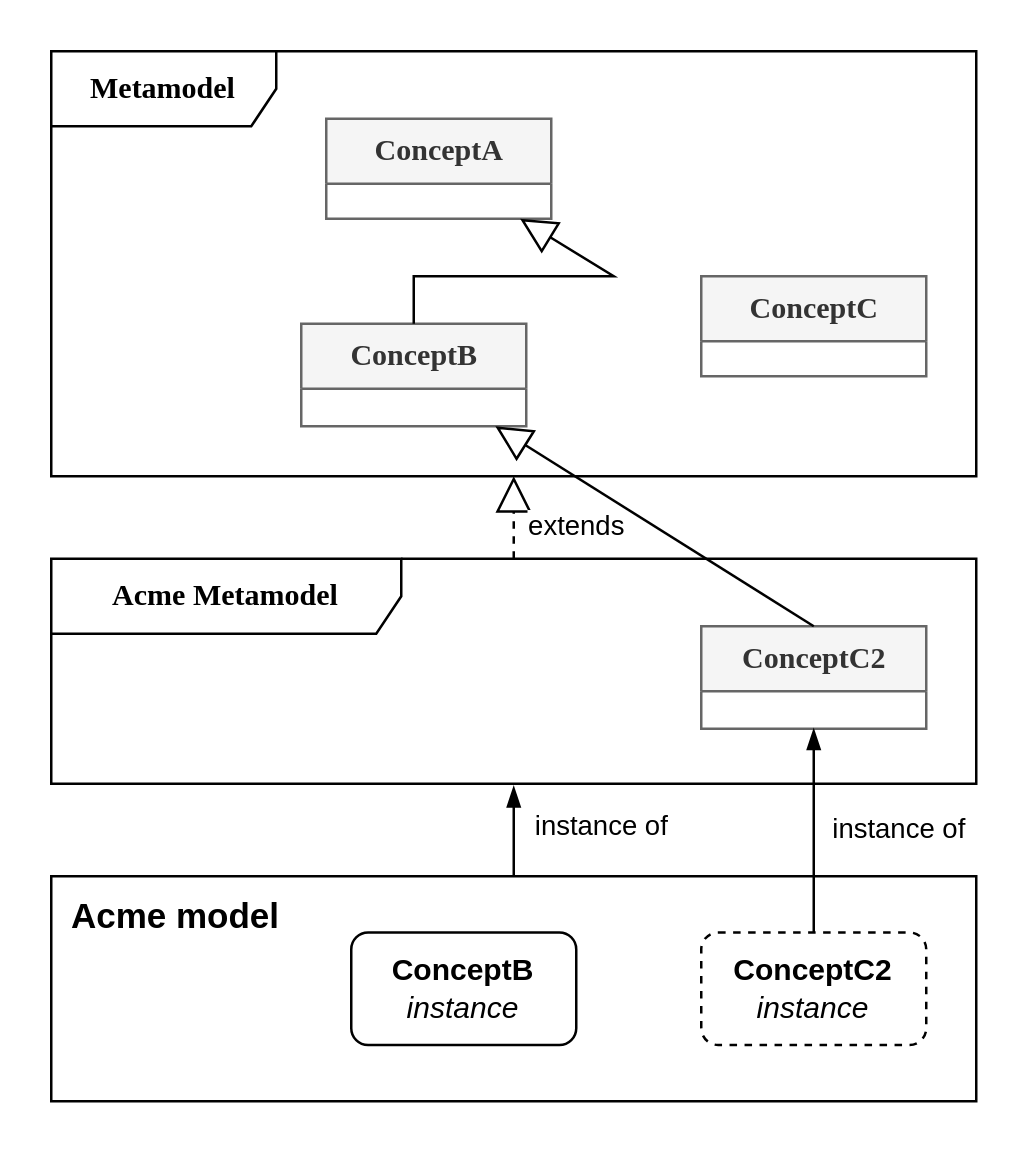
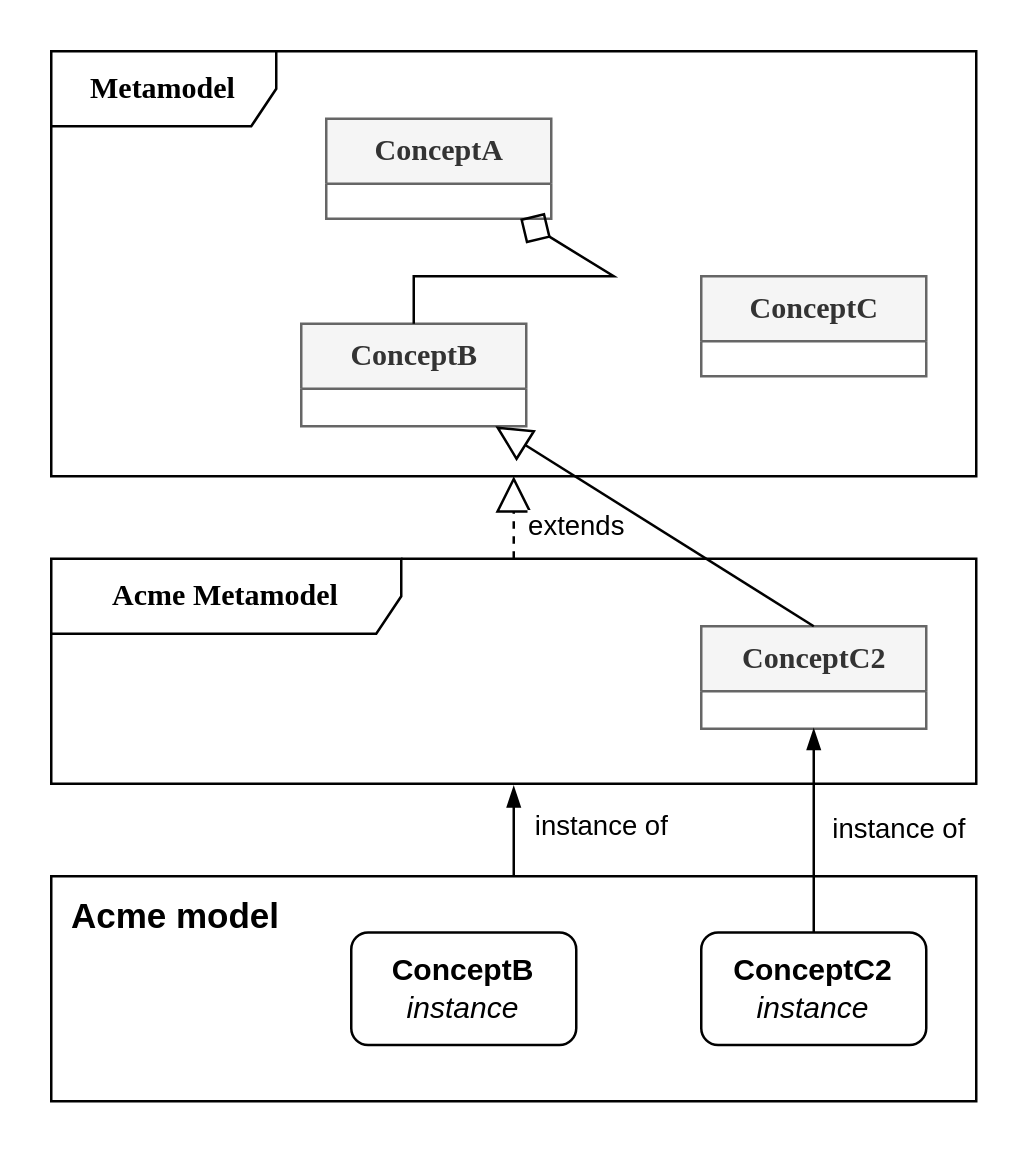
- <mxCell id="6" value="" style="endArrow=block;endSize=12;endFill=0;html=1;exitX=0.5;exitY=0;exitDx=0;exitDy=0;rounded=0;" parent="1" source="4" target="3" edge="1"><mxGeometry width="160" relative="1" as="geometry"><mxPoint x="160" y="239" as="sourcePoint" /><mxPoint x="340" y="117" as="targetPoint" /><Array as="points"><mxPoint x="165" y="110" /><mxPoint x="200" y="110" /><mxPoint x="245" y="110" /></Array></mxGeometry></mxCell>
+ <mxCell id="6" value="" style="endArrow=diamond;endSize=12;endFill=0;html=1;exitX=0.5;exitY=0;exitDx=0;exitDy=0;rounded=0;" parent="1" source="4" target="3" edge="1"><mxGeometry width="160" relative="1" as="geometry"><mxPoint x="160" y="239" as="sourcePoint" /><mxPoint x="340" y="117" as="targetPoint" /><Array as="points"><mxPoint x="165" y="110" /><mxPoint x="200" y="110" /><mxPoint x="245" y="110" /></Array></mxGeometry></mxCell>
- <mxCell id="14" value="&lt;b&gt;ConceptC2&lt;/b&gt; &lt;i&gt;instance&lt;/i&gt;" style="rounded=1;whiteSpace=wrap;html=1;dashed=1;" vertex="1" parent="1"><mxGeometry x="280" y="372.5" width="90" height="45" as="geometry" /></mxCell>
+ <mxCell id="14" value="&lt;b&gt;ConceptC2&lt;/b&gt; &lt;i&gt;instance&lt;/i&gt;" style="rounded=1;whiteSpace=wrap;html=1;" vertex="1" parent="1"><mxGeometry x="280" y="372.5" width="90" height="45" as="geometry" /></mxCell>
